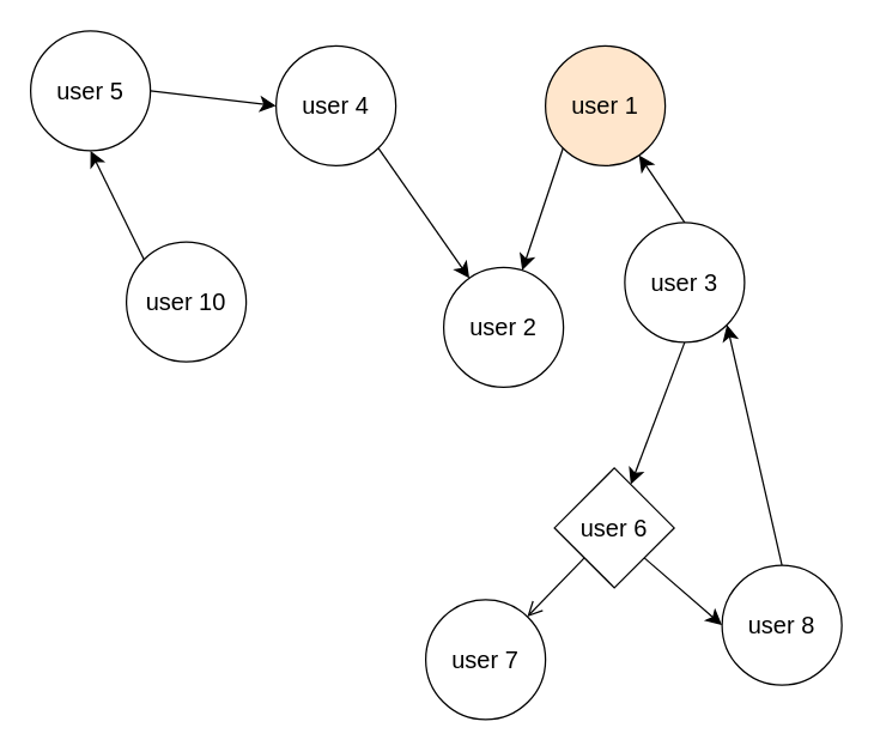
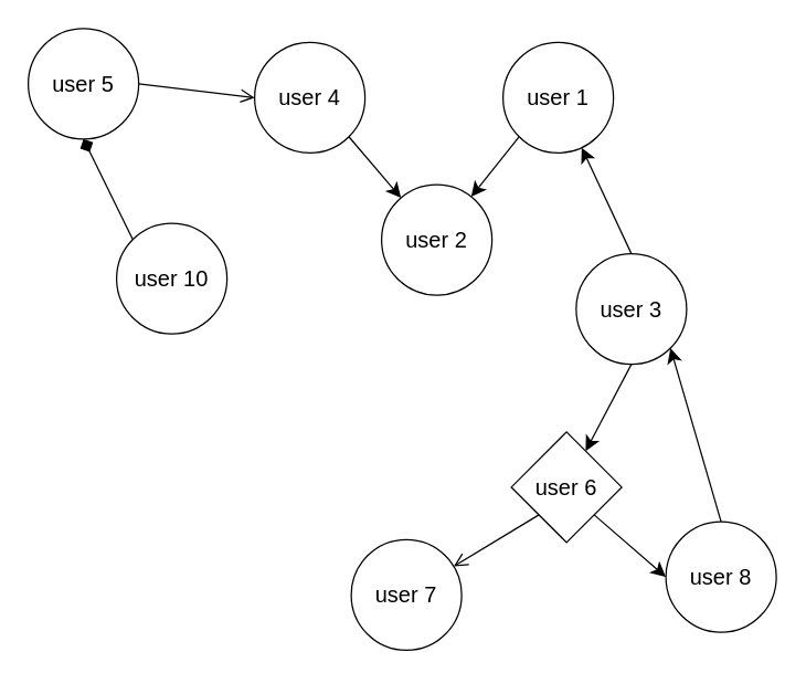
- <mxCell id="10" style="edgeStyle=none;curved=1;rounded=0;orthogonalLoop=1;jettySize=auto;html=1;exitX=1;exitY=0.5;exitDx=0;exitDy=0;entryX=0;entryY=0.5;entryDx=0;entryDy=0;fontSize=12;startSize=8;endSize=8;" edge="1" parent="1" source="11" target="9"><mxGeometry relative="1" as="geometry" /></mxCell>
+ <mxCell id="10" style="edgeStyle=none;curved=1;rounded=0;orthogonalLoop=1;jettySize=auto;html=1;exitX=1;exitY=0.5;exitDx=0;exitDy=0;entryX=0;entryY=0.5;entryDx=0;entryDy=0;fontSize=12;startSize=8;endSize=8;endArrow=open;" edge="1" parent="1" source="11" target="9"><mxGeometry relative="1" as="geometry" /></mxCell>
- <mxCell id="3" value="&lt;font style=&quot;font-size: 16px;&quot;&gt;user 1&lt;/font&gt;" style="ellipse;whiteSpace=wrap;html=1;aspect=fixed;fillColor=#ffe6cc;" vertex="1" parent="1"><mxGeometry x="364" y="30" width="80" height="80" as="geometry" /></mxCell>
+ <mxCell id="3" value="&lt;font style=&quot;font-size: 16px;&quot;&gt;user 1&lt;/font&gt;" style="ellipse;whiteSpace=wrap;html=1;aspect=fixed;" vertex="1" parent="1"><mxGeometry x="364" y="30" width="80" height="80" as="geometry" /></mxCell>
- <mxCell id="18" style="edgeStyle=none;curved=1;rounded=0;orthogonalLoop=1;jettySize=auto;html=1;exitX=0;exitY=0;exitDx=0;exitDy=0;entryX=0.5;entryY=1;entryDx=0;entryDy=0;fontSize=12;startSize=8;endSize=8;" edge="1" parent="1" source="19" target="11"><mxGeometry relative="1" as="geometry" /></mxCell>
+ <mxCell id="18" style="edgeStyle=none;curved=1;rounded=0;orthogonalLoop=1;jettySize=auto;html=1;exitX=0;exitY=0;exitDx=0;exitDy=0;entryX=0.5;entryY=1;entryDx=0;entryDy=0;fontSize=12;startSize=8;endSize=8;endArrow=diamond;" edge="1" parent="1" source="19" target="11"><mxGeometry relative="1" as="geometry" /></mxCell>
- <mxCell id="7" value="&lt;font style=&quot;font-size: 16px;&quot;&gt;user 3&lt;/font&gt;" style="ellipse;whiteSpace=wrap;html=1;aspect=fixed;" vertex="1" parent="1"><mxGeometry x="417" y="148" width="80" height="80" as="geometry" /></mxCell>
+ <mxCell id="7" value="&lt;font style=&quot;font-size: 16px;&quot;&gt;user 3&lt;/font&gt;" style="ellipse;whiteSpace=wrap;html=1;aspect=fixed;" vertex="1" parent="1"><mxGeometry x="417" y="183" width="80" height="80" as="geometry" /></mxCell>
- <mxCell id="4" value="&lt;font style=&quot;font-size: 16px;&quot;&gt;user 2&lt;/font&gt;" style="ellipse;whiteSpace=wrap;html=1;aspect=fixed;" vertex="1" parent="1"><mxGeometry x="296" y="178" width="80" height="80" as="geometry" /></mxCell>
+ <mxCell id="4" value="&lt;font style=&quot;font-size: 16px;&quot;&gt;user 2&lt;/font&gt;" style="ellipse;whiteSpace=wrap;html=1;aspect=fixed;" vertex="1" parent="1"><mxGeometry x="276" y="133" width="80" height="80" as="geometry" /></mxCell>
- <mxCell id="15" value="&lt;font style=&quot;font-size: 16px;&quot;&gt;user 7&lt;/font&gt;" style="ellipse;whiteSpace=wrap;html=1;aspect=fixed;" vertex="1" parent="1"><mxGeometry x="284" y="400" width="80" height="80" as="geometry" /></mxCell>
+ <mxCell id="15" value="&lt;font style=&quot;font-size: 16px;&quot;&gt;user 7&lt;/font&gt;" style="ellipse;whiteSpace=wrap;html=1;aspect=fixed;" vertex="1" parent="1"><mxGeometry x="254" y="390" width="80" height="80" as="geometry" /></mxCell>
